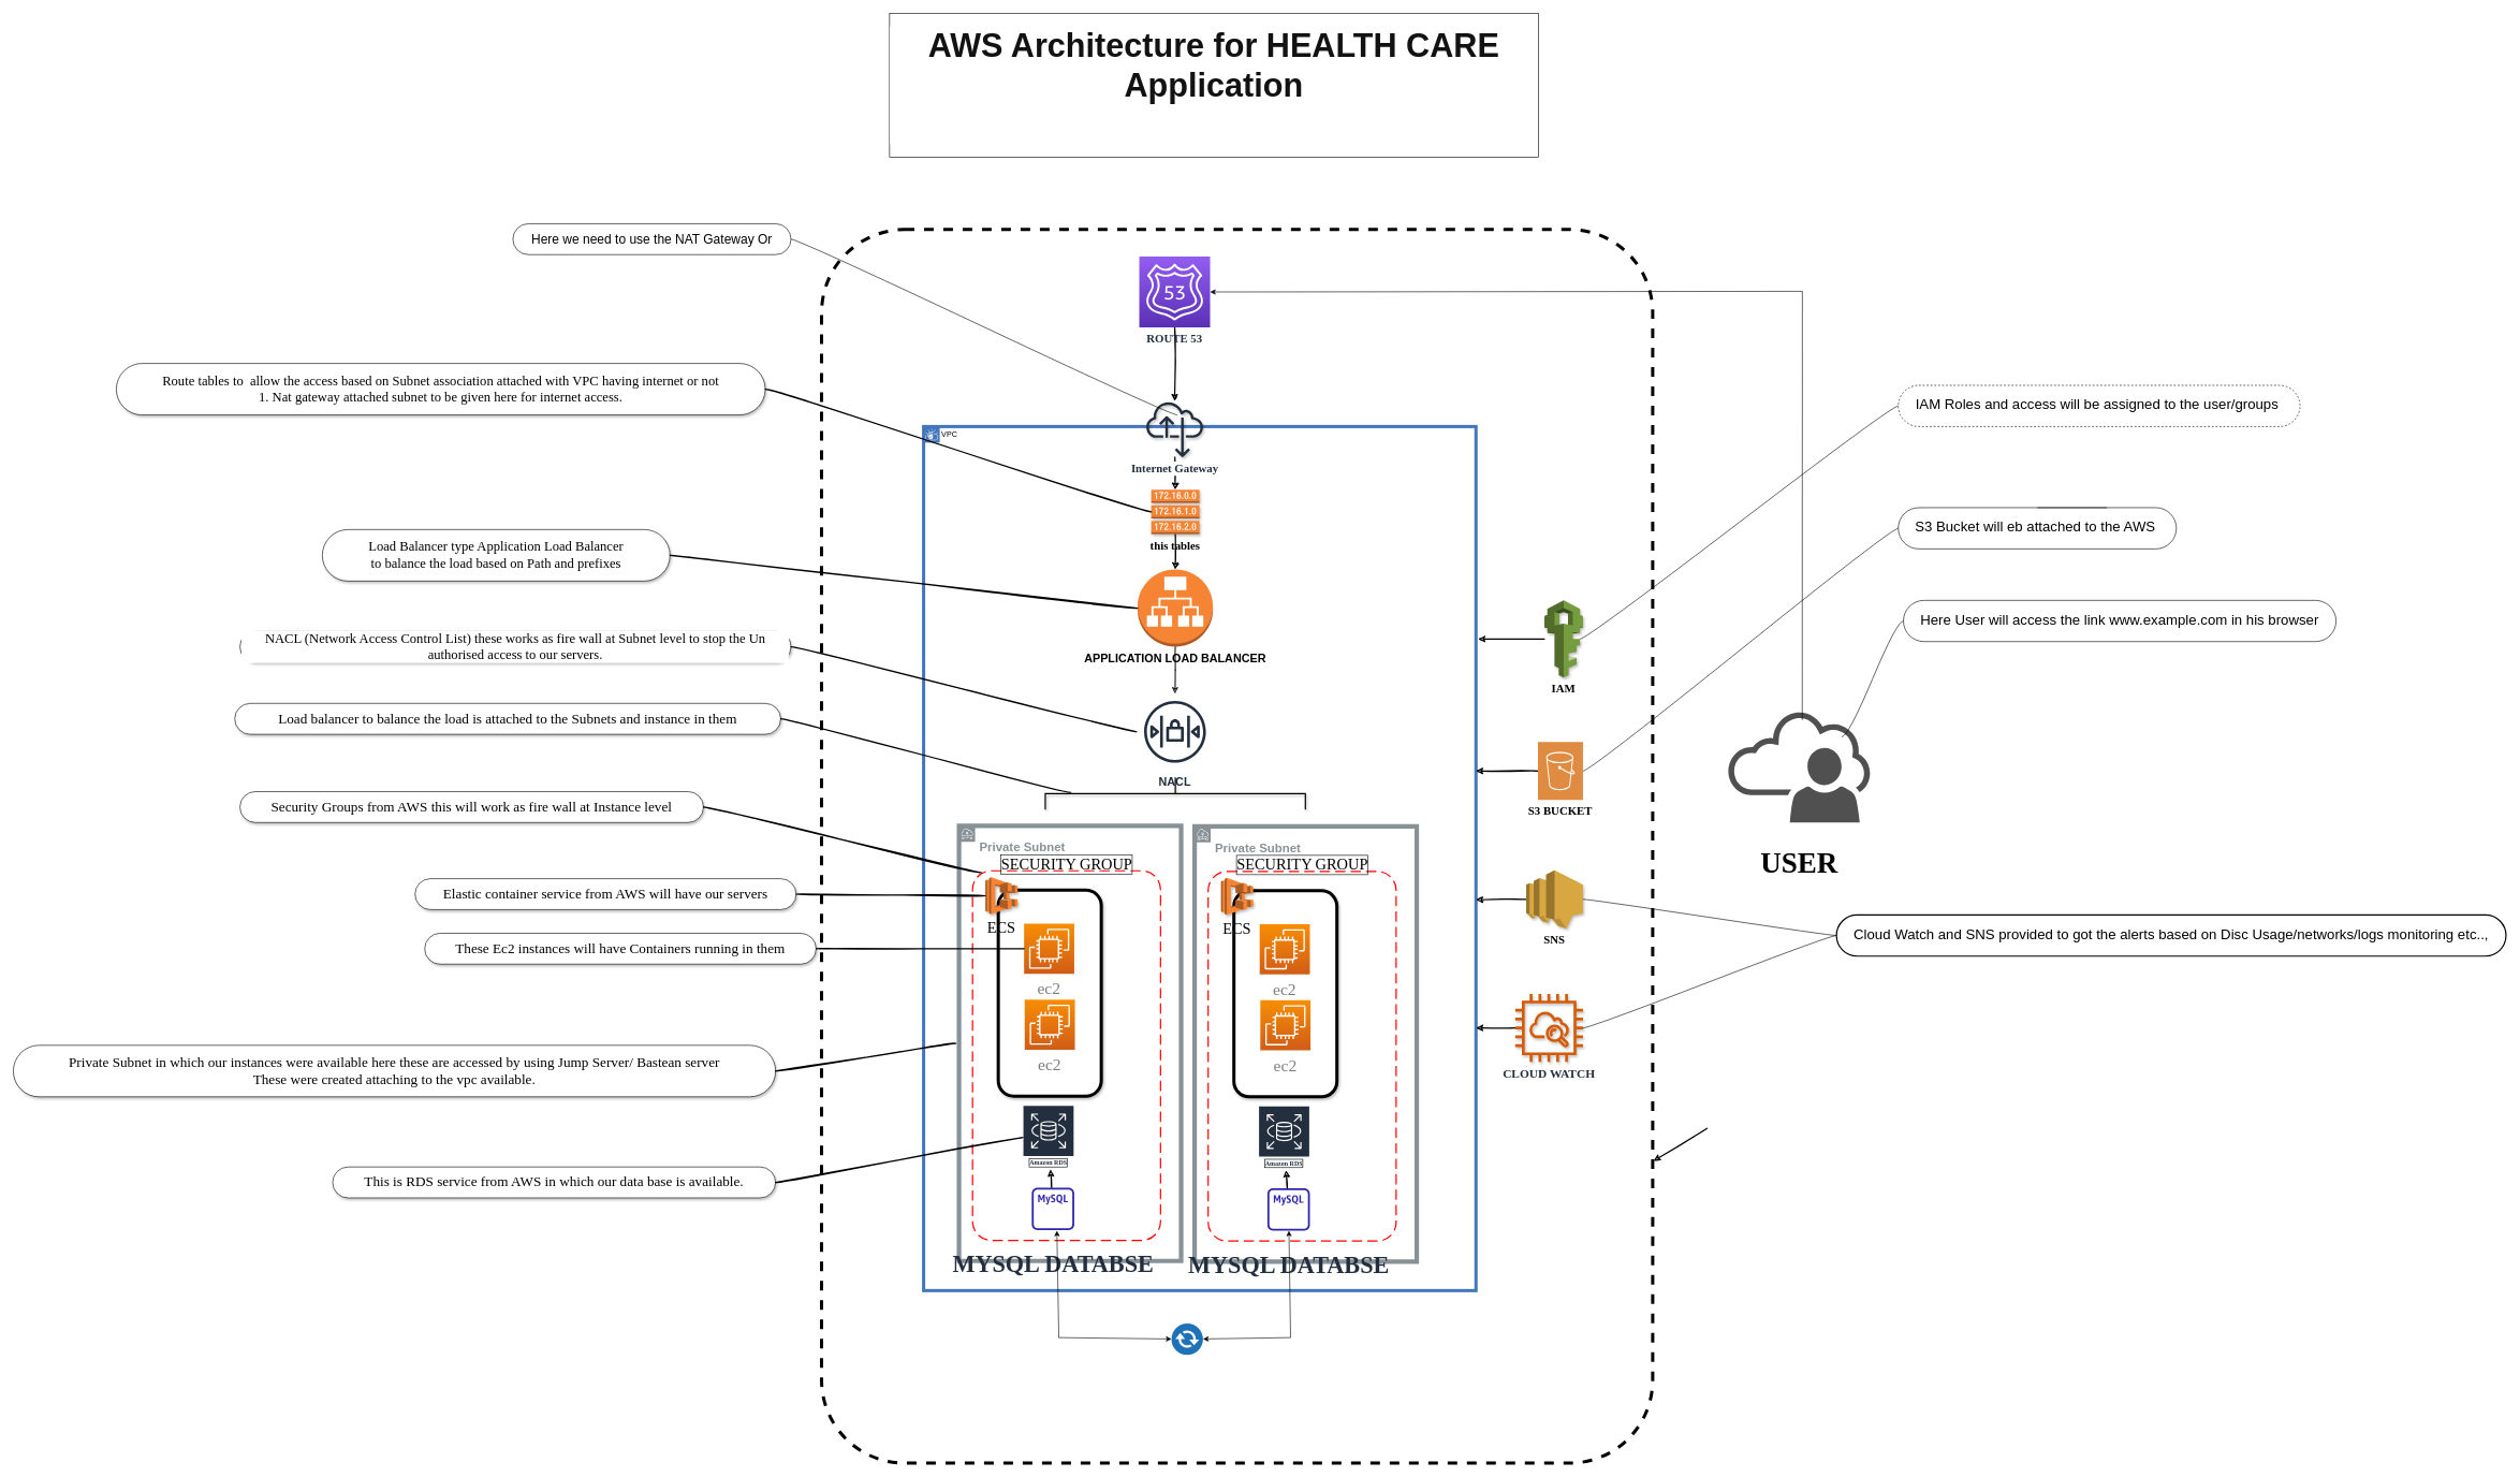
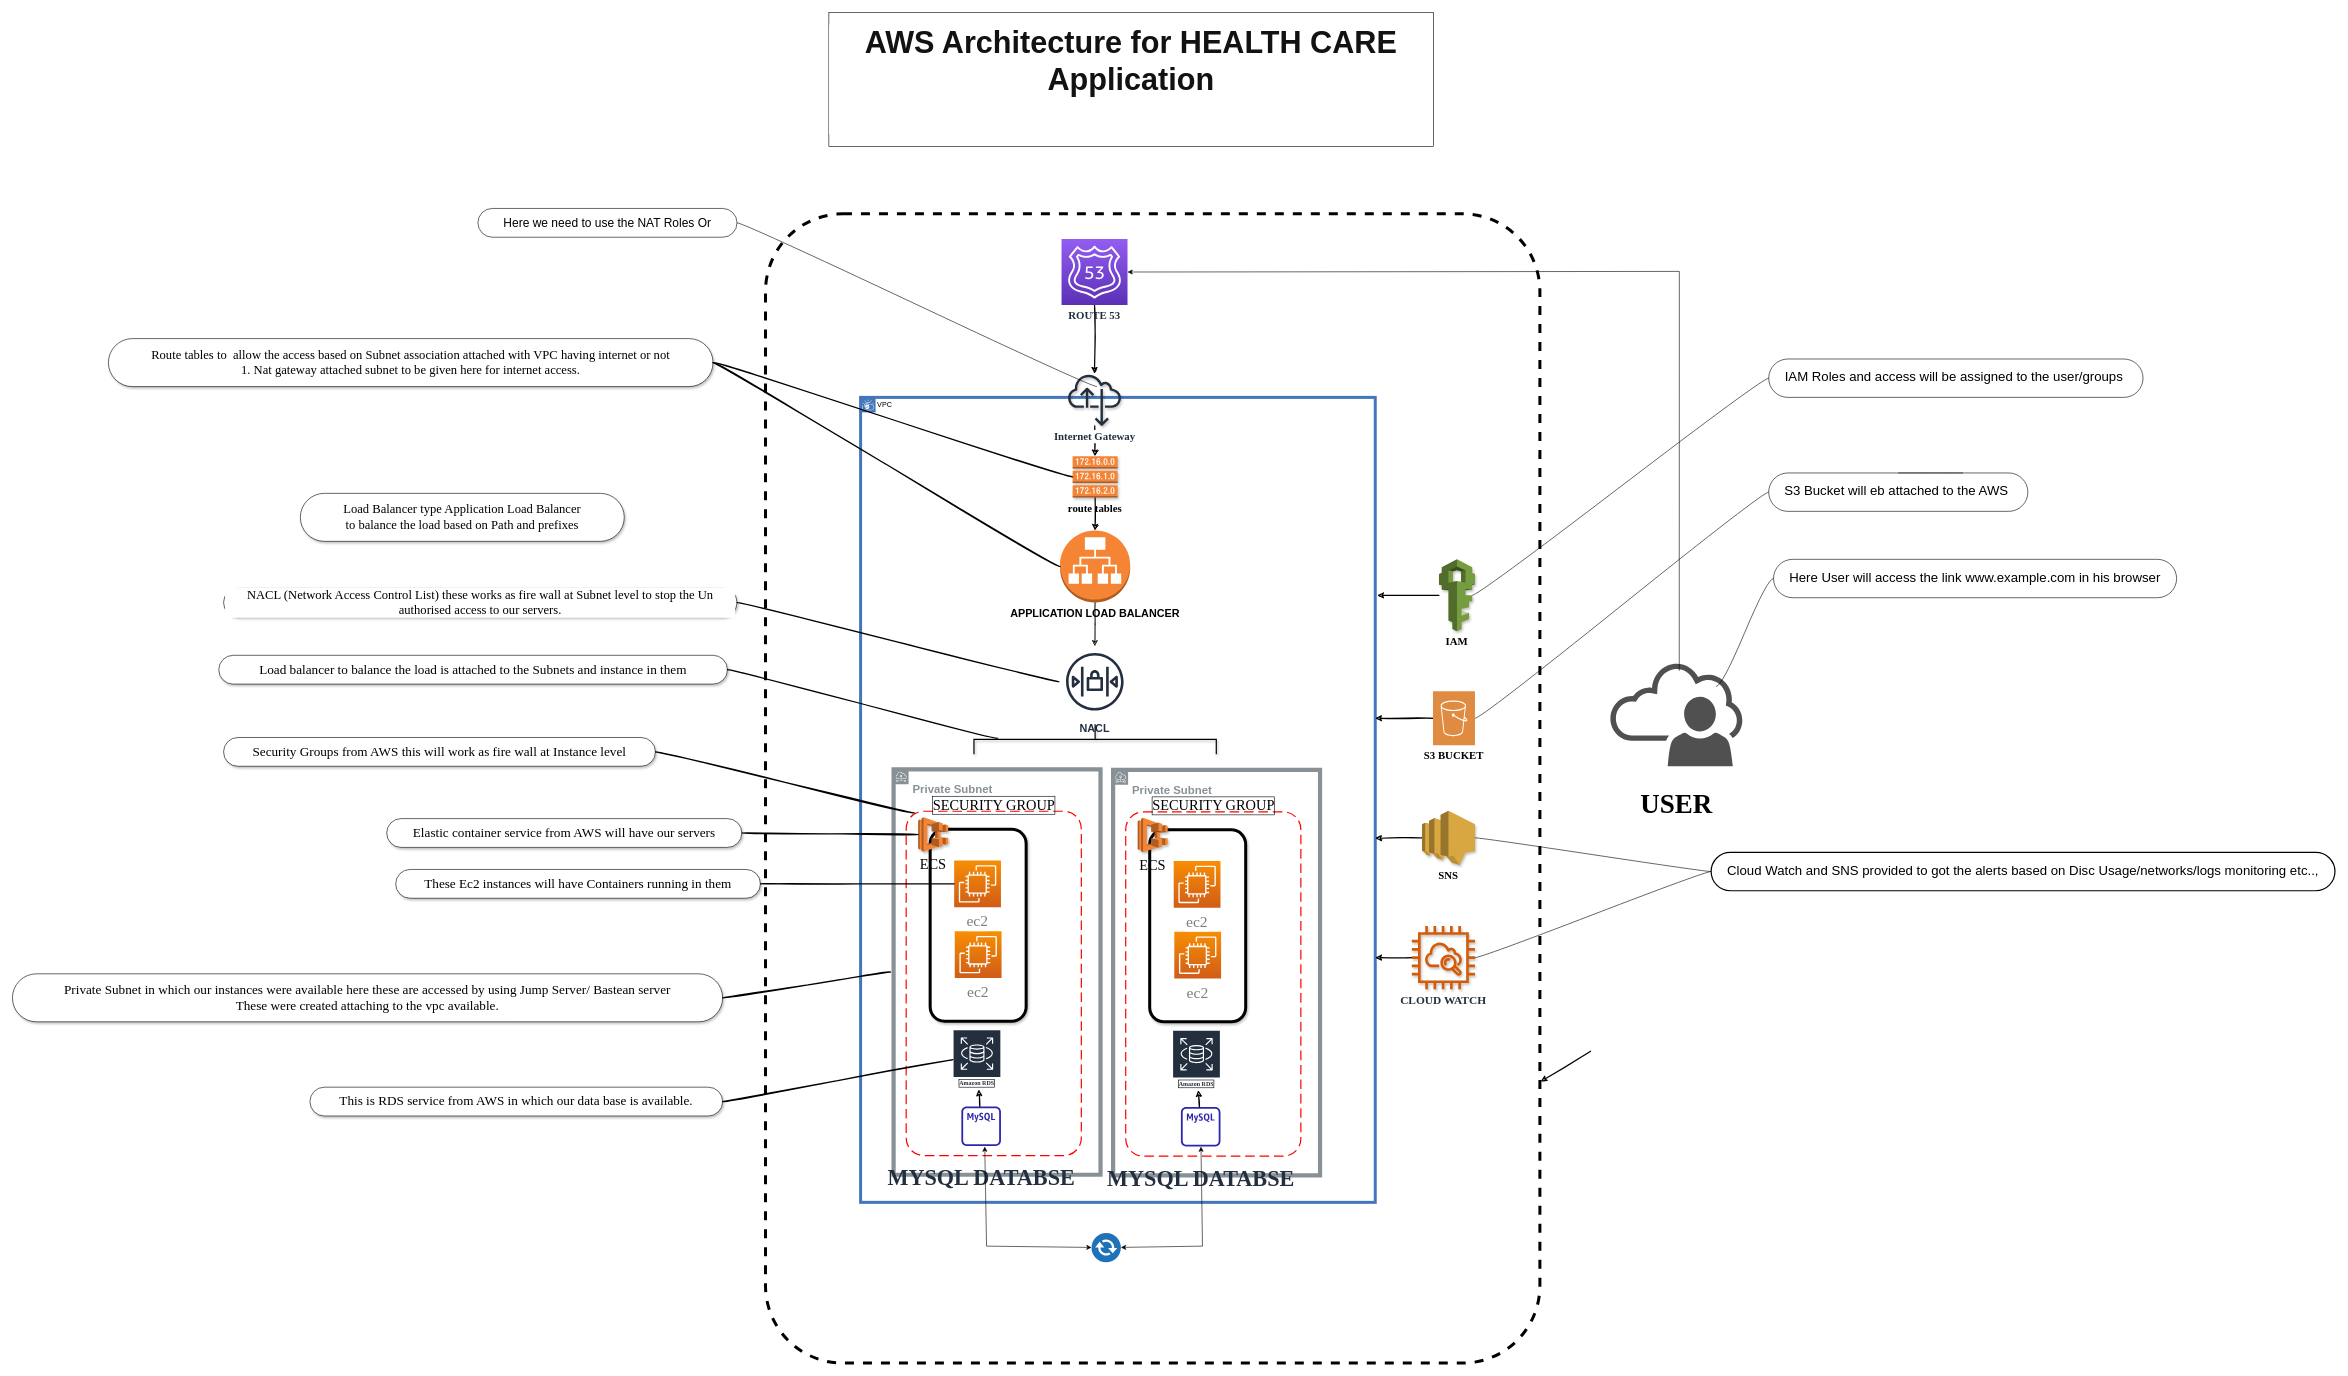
- <mxCell id="75" value="&lt;font style=&quot;font-size: 20px;&quot;&gt;Here we need to use the NAT Gateway Or&lt;/font&gt;" style="whiteSpace=wrap;html=1;rounded=1;arcSize=50;align=center;verticalAlign=middle;strokeWidth=1;autosize=1;spacing=4;treeFolding=1;treeMoving=1;newEdgeStyle={&quot;edgeStyle&quot;:&quot;entityRelationEdgeStyle&quot;,&quot;startArrow&quot;:&quot;none&quot;,&quot;endArrow&quot;:&quot;none&quot;,&quot;segment&quot;:10,&quot;curved&quot;:1,&quot;sourcePerimeterSpacing&quot;:0,&quot;targetPerimeterSpacing&quot;:0};" parent="1" vertex="1"><mxGeometry x="796" y="347" width="432" height="48" as="geometry" /></mxCell>
+ <mxCell id="75" value="&lt;font style=&quot;font-size: 20px;&quot;&gt;Here we need to use the NAT Roles Or&lt;/font&gt;" style="whiteSpace=wrap;html=1;rounded=1;arcSize=50;align=center;verticalAlign=middle;strokeWidth=1;autosize=1;spacing=4;treeFolding=1;treeMoving=1;newEdgeStyle={&quot;edgeStyle&quot;:&quot;entityRelationEdgeStyle&quot;,&quot;startArrow&quot;:&quot;none&quot;,&quot;endArrow&quot;:&quot;none&quot;,&quot;segment&quot;:10,&quot;curved&quot;:1,&quot;sourcePerimeterSpacing&quot;:0,&quot;targetPerimeterSpacing&quot;:0};" parent="1" vertex="1"><mxGeometry x="796" y="347" width="432" height="48" as="geometry" /></mxCell>
- <mxCell id="55" value="&lt;p style=&quot;line-height: 124%;&quot;&gt;&lt;font style=&quot;font-size: 22px;&quot;&gt;IAM Roles and access will be assigned to the user/groups&amp;nbsp;&lt;/font&gt;&lt;br&gt;&lt;/p&gt;" style="whiteSpace=wrap;html=1;rounded=1;arcSize=50;align=center;verticalAlign=middle;strokeWidth=1;autosize=1;spacing=4;treeFolding=1;treeMoving=1;newEdgeStyle={&quot;edgeStyle&quot;:&quot;entityRelationEdgeStyle&quot;,&quot;startArrow&quot;:&quot;none&quot;,&quot;endArrow&quot;:&quot;none&quot;,&quot;segment&quot;:10,&quot;curved&quot;:1,&quot;sourcePerimeterSpacing&quot;:0,&quot;targetPerimeterSpacing&quot;:0};dashed=1;" parent="1" vertex="1"><mxGeometry x="2948" y="598" width="624" height="64" as="geometry" /></mxCell>
+ <mxCell id="55" value="&lt;p style=&quot;line-height: 124%;&quot;&gt;&lt;font style=&quot;font-size: 22px;&quot;&gt;IAM Roles and access will be assigned to the user/groups&amp;nbsp;&lt;/font&gt;&lt;br&gt;&lt;/p&gt;" style="whiteSpace=wrap;html=1;rounded=1;arcSize=50;align=center;verticalAlign=middle;strokeWidth=1;autosize=1;spacing=4;treeFolding=1;treeMoving=1;newEdgeStyle={&quot;edgeStyle&quot;:&quot;entityRelationEdgeStyle&quot;,&quot;startArrow&quot;:&quot;none&quot;,&quot;endArrow&quot;:&quot;none&quot;,&quot;segment&quot;:10,&quot;curved&quot;:1,&quot;sourcePerimeterSpacing&quot;:0,&quot;targetPerimeterSpacing&quot;:0};" parent="1" vertex="1"><mxGeometry x="2948" y="598" width="624" height="64" as="geometry" /></mxCell>
- <mxCell id="15" value="this tables" style="outlineConnect=0;dashed=0;verticalLabelPosition=bottom;verticalAlign=top;align=center;shape=mxgraph.aws3.route_table;fillColor=#F58536;gradientColor=none;shadow=1;glass=0;labelBackgroundColor=none;labelBorderColor=none;sketch=0;strokeWidth=5;fontFamily=Tahoma;fontSize=18;fontColor=default;fontStyle=1" parent="4" vertex="1"><mxGeometry x="353.5" y="98" width="75" height="69" as="geometry" /></mxCell>
+ <mxCell id="15" value="route tables" style="outlineConnect=0;dashed=0;verticalLabelPosition=bottom;verticalAlign=top;align=center;shape=mxgraph.aws3.route_table;fillColor=#F58536;gradientColor=none;shadow=1;glass=0;labelBackgroundColor=none;labelBorderColor=none;sketch=0;strokeWidth=5;fontFamily=Tahoma;fontSize=18;fontColor=default;fontStyle=1" parent="4" vertex="1"><mxGeometry x="353.5" y="98" width="75" height="69" as="geometry" /></mxCell>
- <mxCell id="48" value="" style="edgeStyle=entityRelationEdgeStyle;startArrow=none;endArrow=none;segment=10;curved=1;sourcePerimeterSpacing=0;targetPerimeterSpacing=0;sketch=1;strokeColor=default;strokeWidth=2;fontFamily=Tahoma;fontSize=19;fontColor=default;jumpStyle=line;jumpSize=0;" parent="1" source="13" target="47" edge="1"><mxGeometry relative="1" as="geometry"><mxPoint x="484" y="727" as="sourcePoint" /></mxGeometry></mxCell>
+ <mxCell id="48" value="" style="edgeStyle=entityRelationEdgeStyle;startArrow=none;endArrow=none;segment=10;curved=1;sourcePerimeterSpacing=0;targetPerimeterSpacing=0;sketch=1;strokeColor=default;strokeWidth=2;fontFamily=Tahoma;fontSize=19;fontColor=default;jumpStyle=line;jumpSize=0;" parent="1" source="13" target="45" edge="1"><mxGeometry relative="1" as="geometry"><mxPoint x="484" y="727" as="sourcePoint" /></mxGeometry></mxCell>
